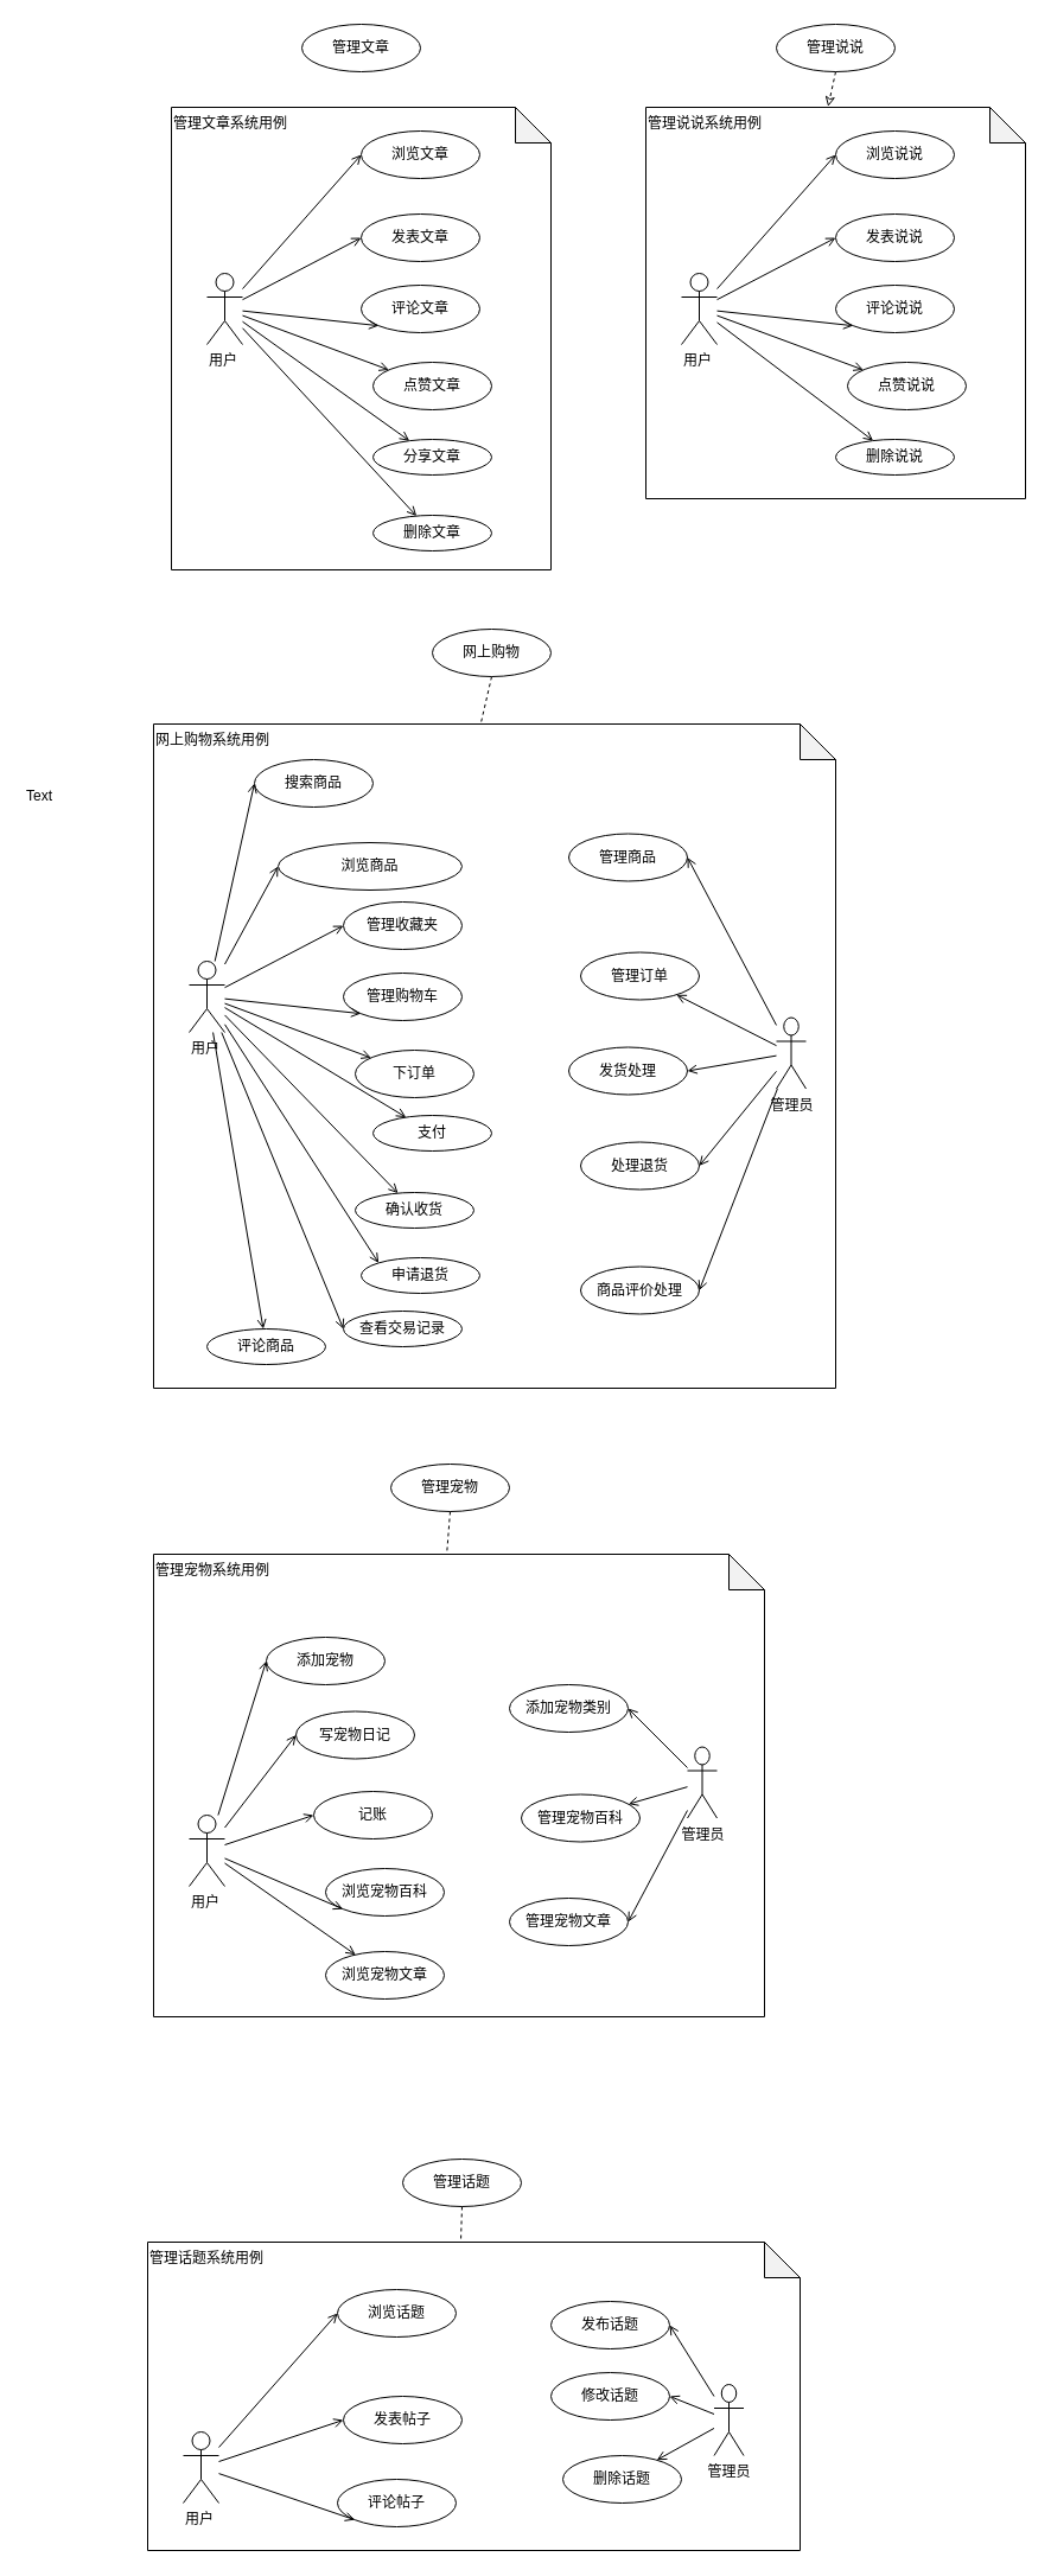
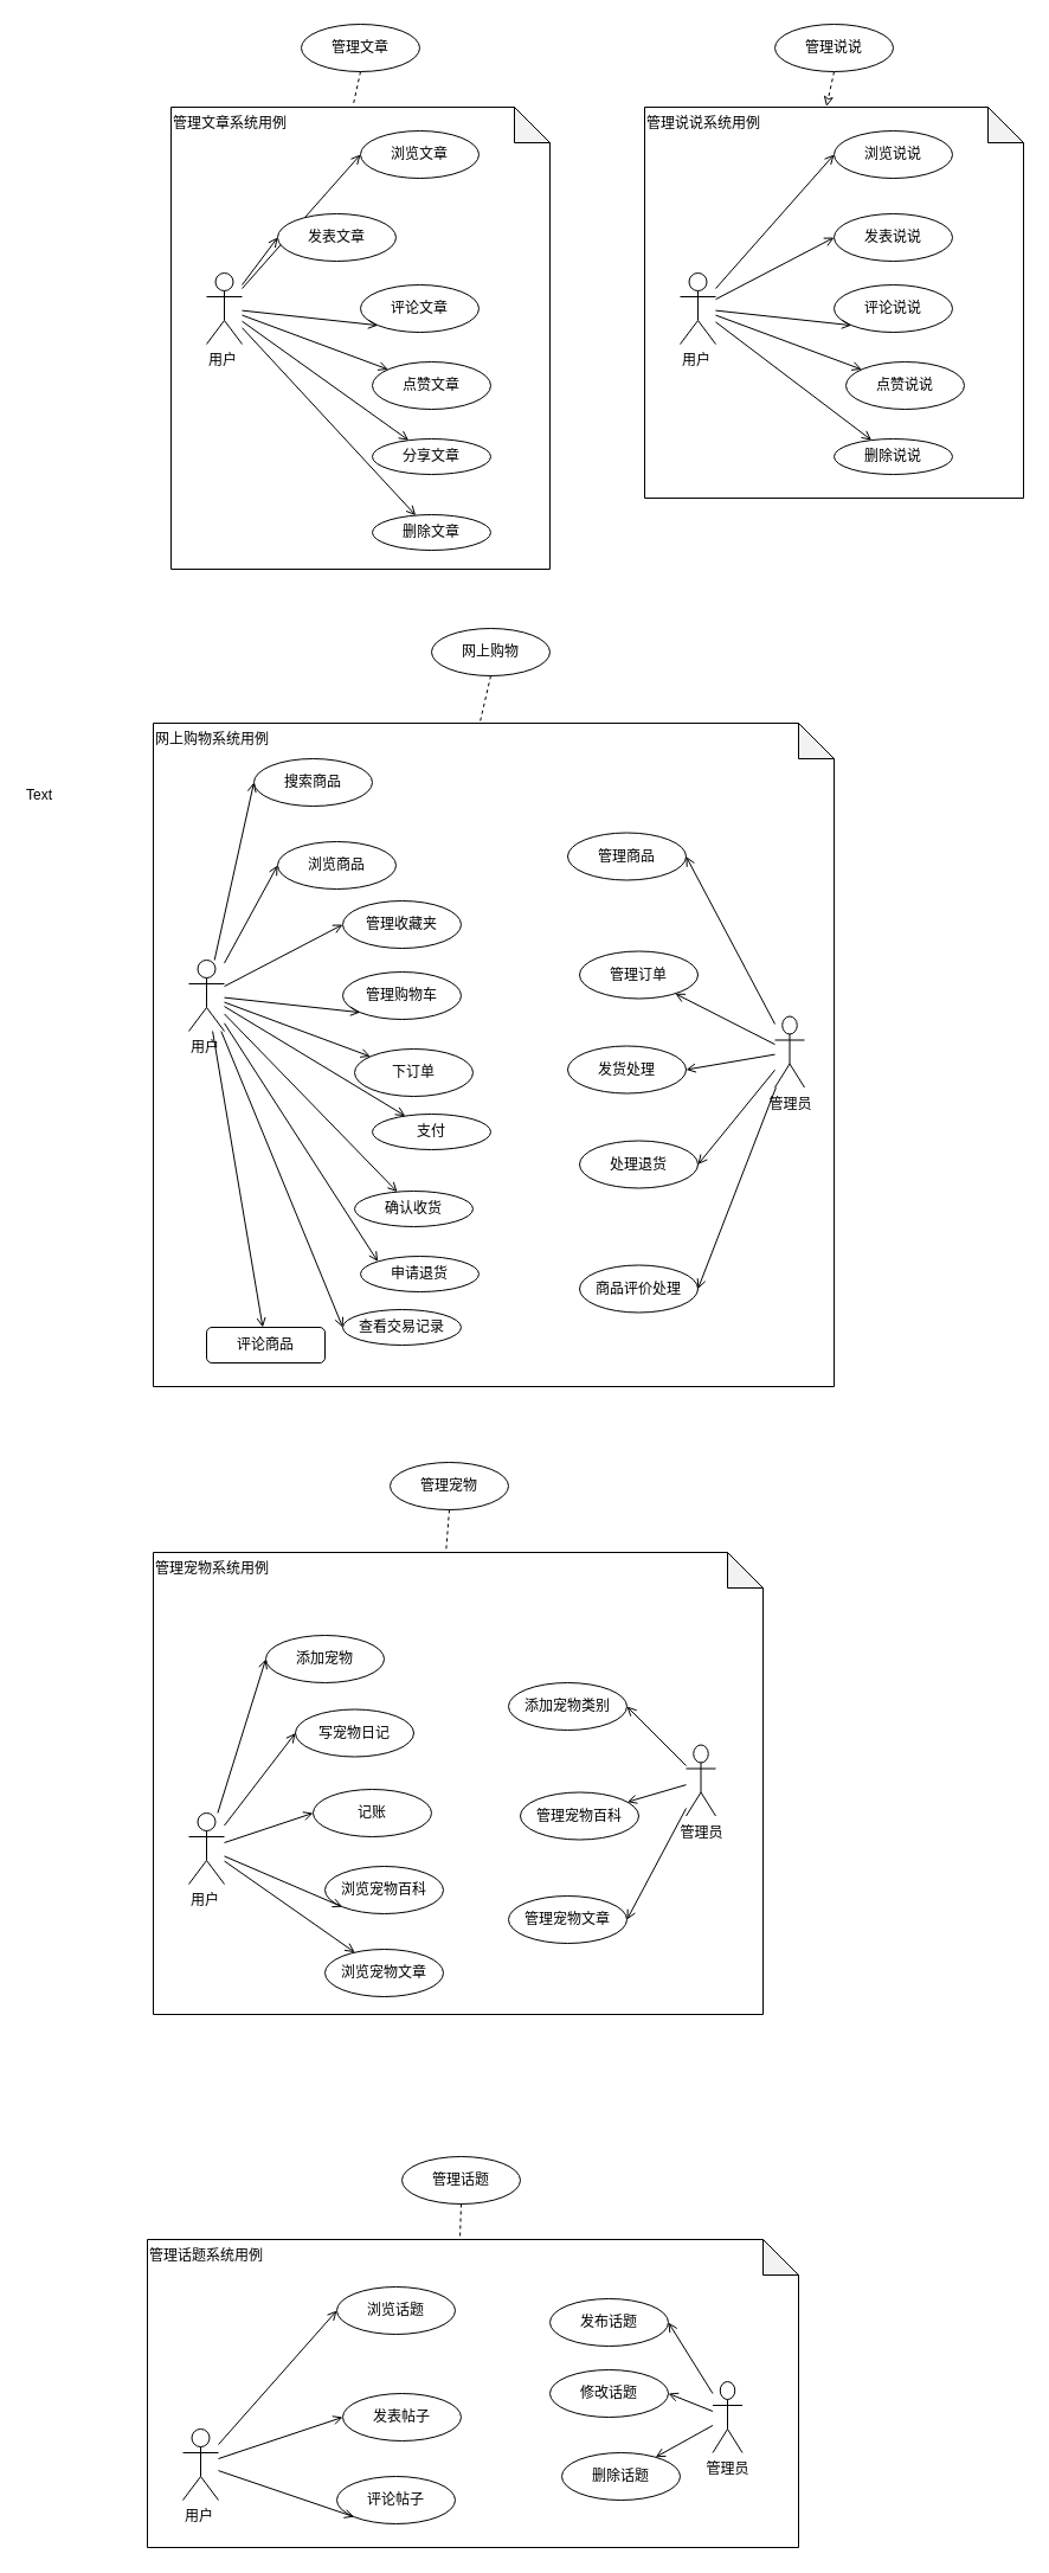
+ <mxCell id="62" style="rounded=0;orthogonalLoop=1;jettySize=auto;html=1;entryX=0.48;entryY=-0.002;entryDx=0;entryDy=0;entryPerimeter=0;endArrow=none;endFill=0;dashed=1;exitX=0.5;exitY=1;exitDx=0;exitDy=0;" parent="1" source="61" target="47" edge="1"><mxGeometry relative="1" as="geometry"><mxPoint x="302.594" y="-40.006" as="sourcePoint" /><mxPoint x="336" y="0" as="targetPoint" /></mxGeometry></mxCell>
- <mxCell id="51" value="发表文章&lt;div style=&quot;text-align: center&quot;&gt;&lt;/div&gt;" style="ellipse;whiteSpace=wrap;html=1;align=center;" parent="1" vertex="1"><mxGeometry x="304" y="180" width="100" height="40" as="geometry" /></mxCell>
+ <mxCell id="51" value="发表文章&lt;div style=&quot;text-align: center&quot;&gt;&lt;/div&gt;" style="ellipse;whiteSpace=wrap;html=1;align=center;" parent="1" vertex="1"><mxGeometry x="234" y="180" width="100" height="40" as="geometry" /></mxCell>
- <mxCell id="65" value="浏览商品&lt;div style=&quot;text-align: center&quot;&gt;&lt;/div&gt;" style="ellipse;whiteSpace=wrap;html=1;align=center;" parent="1" vertex="1"><mxGeometry x="234" y="710" width="155" height="40" as="geometry" /></mxCell>
+ <mxCell id="65" value="浏览商品&lt;div style=&quot;text-align: center&quot;&gt;&lt;/div&gt;" style="ellipse;whiteSpace=wrap;html=1;align=center;" parent="1" vertex="1"><mxGeometry x="234" y="710" width="100" height="40" as="geometry" /></mxCell>
- <mxCell id="79" value="评论商品" style="ellipse;whiteSpace=wrap;html=1;align=center;" parent="1" vertex="1"><mxGeometry x="174" y="1120" width="100" height="30" as="geometry" /></mxCell>
+ <mxCell id="79" value="评论商品" style="whiteSpace=wrap;html=1;align=center;rounded=1;" parent="1" vertex="1"><mxGeometry x="174" y="1120" width="100" height="30" as="geometry" /></mxCell>
